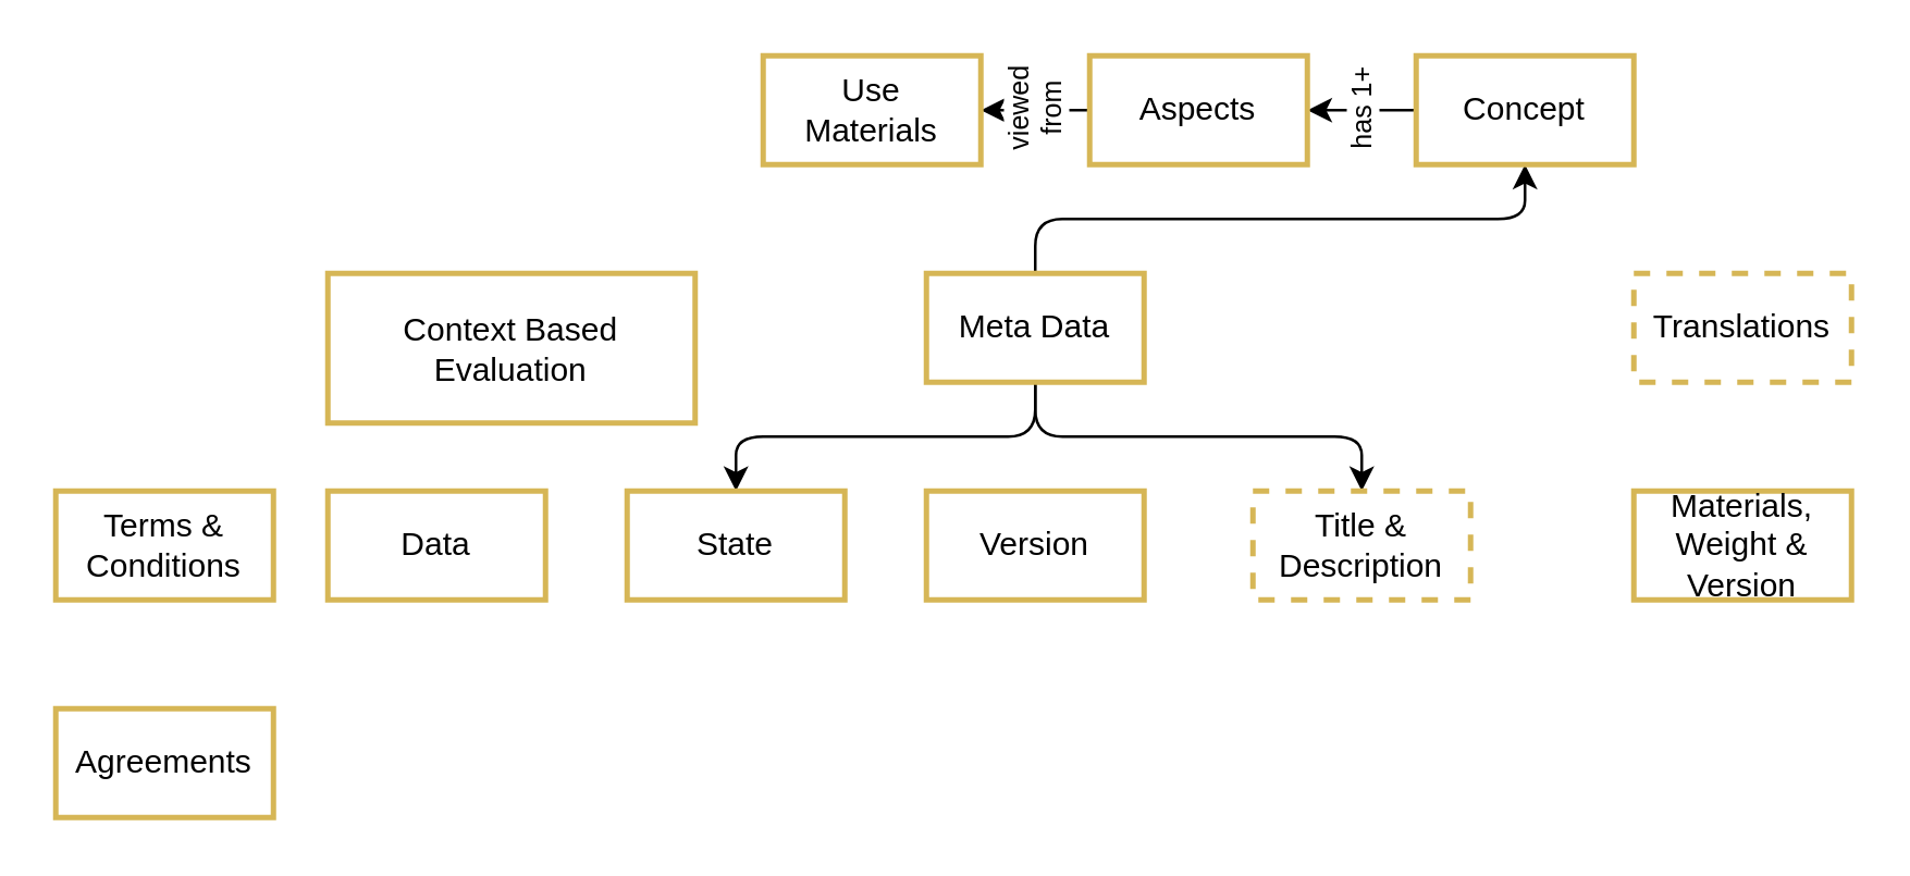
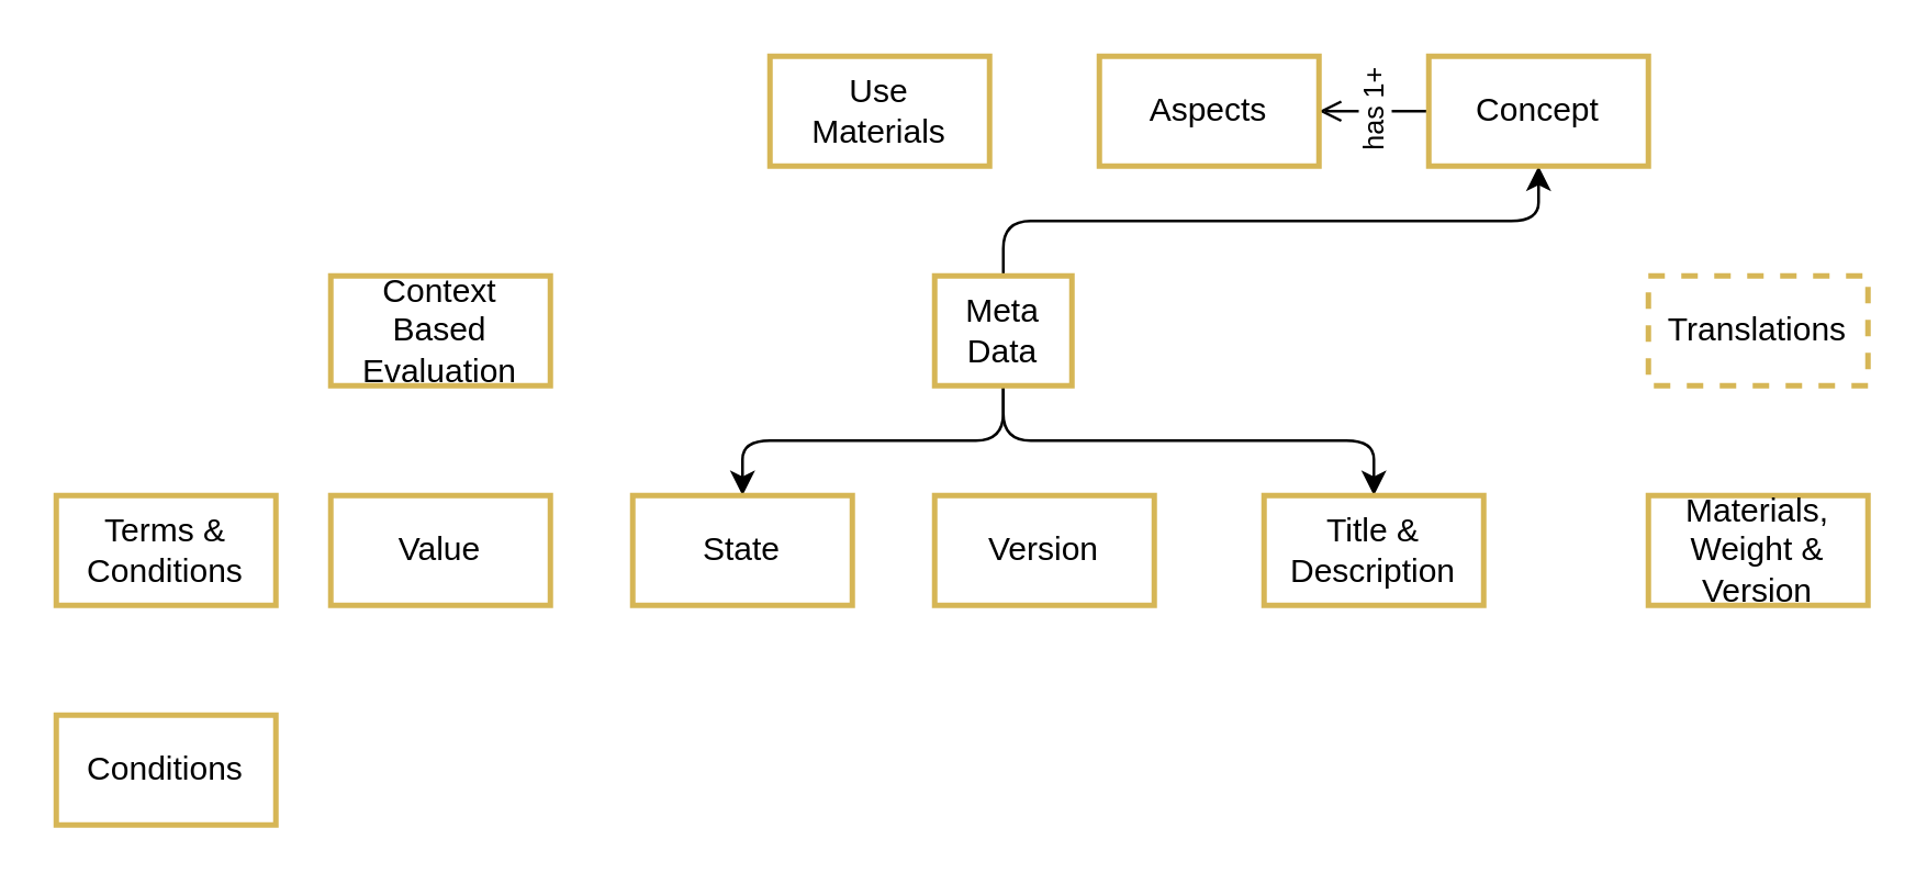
- <mxCell id="3" value="viewed&lt;br&gt;from" style="edgeStyle=orthogonalEdgeStyle;rounded=1;orthogonalLoop=1;jettySize=auto;html=1;entryX=1;entryY=0.5;entryDx=0;entryDy=0;fontSize=10;horizontal=0;" parent="1" source="10" target="8" edge="1"><mxGeometry relative="1" as="geometry" /></mxCell>
- <mxCell id="2" value="has 1+" style="edgeStyle=orthogonalEdgeStyle;rounded=1;orthogonalLoop=1;jettySize=auto;html=1;entryX=1;entryY=0.5;entryDx=0;entryDy=0;fontSize=10;horizontal=0;" parent="1" source="7" target="10" edge="1"><mxGeometry relative="1" as="geometry" /></mxCell>
+ <mxCell id="2" value="has 1+" style="edgeStyle=orthogonalEdgeStyle;rounded=1;orthogonalLoop=1;jettySize=auto;html=1;entryX=1;entryY=0.5;entryDx=0;entryDy=0;fontSize=10;horizontal=0;endArrow=open;" parent="1" source="7" target="10" edge="1"><mxGeometry relative="1" as="geometry" /></mxCell>
- <mxCell id="9" value="&lt;span style=&quot;font-style: normal&quot;&gt;Meta Data&lt;/span&gt;" style="rounded=0;whiteSpace=wrap;html=1;fillColor=default;strokeColor=#d6b656;strokeWidth=2;fontStyle=2" parent="1" vertex="1"><mxGeometry x="340" y="100" width="80" height="40" as="geometry" /></mxCell>
+ <mxCell id="9" value="&lt;span style=&quot;font-style: normal&quot;&gt;Meta Data&lt;/span&gt;" style="rounded=0;whiteSpace=wrap;html=1;fillColor=default;strokeColor=#d6b656;strokeWidth=2;fontStyle=2" parent="1" vertex="1"><mxGeometry x="340" y="100" width="50" height="40" as="geometry" /></mxCell>
- <mxCell id="11" value="&lt;span style=&quot;font-style: normal&quot;&gt;Context Based Evaluation&lt;/span&gt;" style="rounded=0;whiteSpace=wrap;html=1;fillColor=default;strokeColor=#d6b656;strokeWidth=2;fontStyle=2" parent="1" vertex="1"><mxGeometry x="120" y="100" width="135" height="55" as="geometry" /></mxCell>
+ <mxCell id="11" value="&lt;span style=&quot;font-style: normal&quot;&gt;Context Based Evaluation&lt;/span&gt;" style="rounded=0;whiteSpace=wrap;html=1;fillColor=default;strokeColor=#d6b656;strokeWidth=2;fontStyle=2" parent="1" vertex="1"><mxGeometry x="120" y="100" width="80" height="40" as="geometry" /></mxCell>
- <mxCell id="15" value="&lt;span style=&quot;font-style: normal&quot;&gt;Data&lt;/span&gt;" style="rounded=0;whiteSpace=wrap;html=1;fillColor=default;strokeColor=#d6b656;strokeWidth=2;fontStyle=2" parent="1" vertex="1"><mxGeometry x="120" y="180" width="80" height="40" as="geometry" /></mxCell>
+ <mxCell id="15" value="&lt;span style=&quot;font-style: normal&quot;&gt;Value&lt;/span&gt;" style="rounded=0;whiteSpace=wrap;html=1;fillColor=default;strokeColor=#d6b656;strokeWidth=2;fontStyle=2" parent="1" vertex="1"><mxGeometry x="120" y="180" width="80" height="40" as="geometry" /></mxCell>
- <mxCell id="13" value="&lt;span style=&quot;font-style: normal&quot;&gt;Title &amp;amp; Description&lt;/span&gt;" style="rounded=0;whiteSpace=wrap;html=1;fillColor=default;strokeColor=#d6b656;strokeWidth=2;fontStyle=2;dashed=1;" parent="1" vertex="1"><mxGeometry x="460" y="180" width="80" height="40" as="geometry" /></mxCell>
+ <mxCell id="13" value="&lt;span style=&quot;font-style: normal&quot;&gt;Title &amp;amp; Description&lt;/span&gt;" style="rounded=0;whiteSpace=wrap;html=1;fillColor=default;strokeColor=#d6b656;strokeWidth=2;fontStyle=2" parent="1" vertex="1"><mxGeometry x="460" y="180" width="80" height="40" as="geometry" /></mxCell>
- <mxCell id="19" value="&lt;span style=&quot;font-style: normal&quot;&gt;Agreements&lt;/span&gt;" style="rounded=0;whiteSpace=wrap;html=1;fillColor=default;strokeColor=#d6b656;strokeWidth=2;fontStyle=2" parent="1" vertex="1"><mxGeometry x="20" y="260" width="80" height="40" as="geometry" /></mxCell>
+ <mxCell id="19" value="&lt;span style=&quot;font-style: normal&quot;&gt;Conditions&lt;/span&gt;" style="rounded=0;whiteSpace=wrap;html=1;fillColor=default;strokeColor=#d6b656;strokeWidth=2;fontStyle=2" parent="1" vertex="1"><mxGeometry x="20" y="260" width="80" height="40" as="geometry" /></mxCell>
